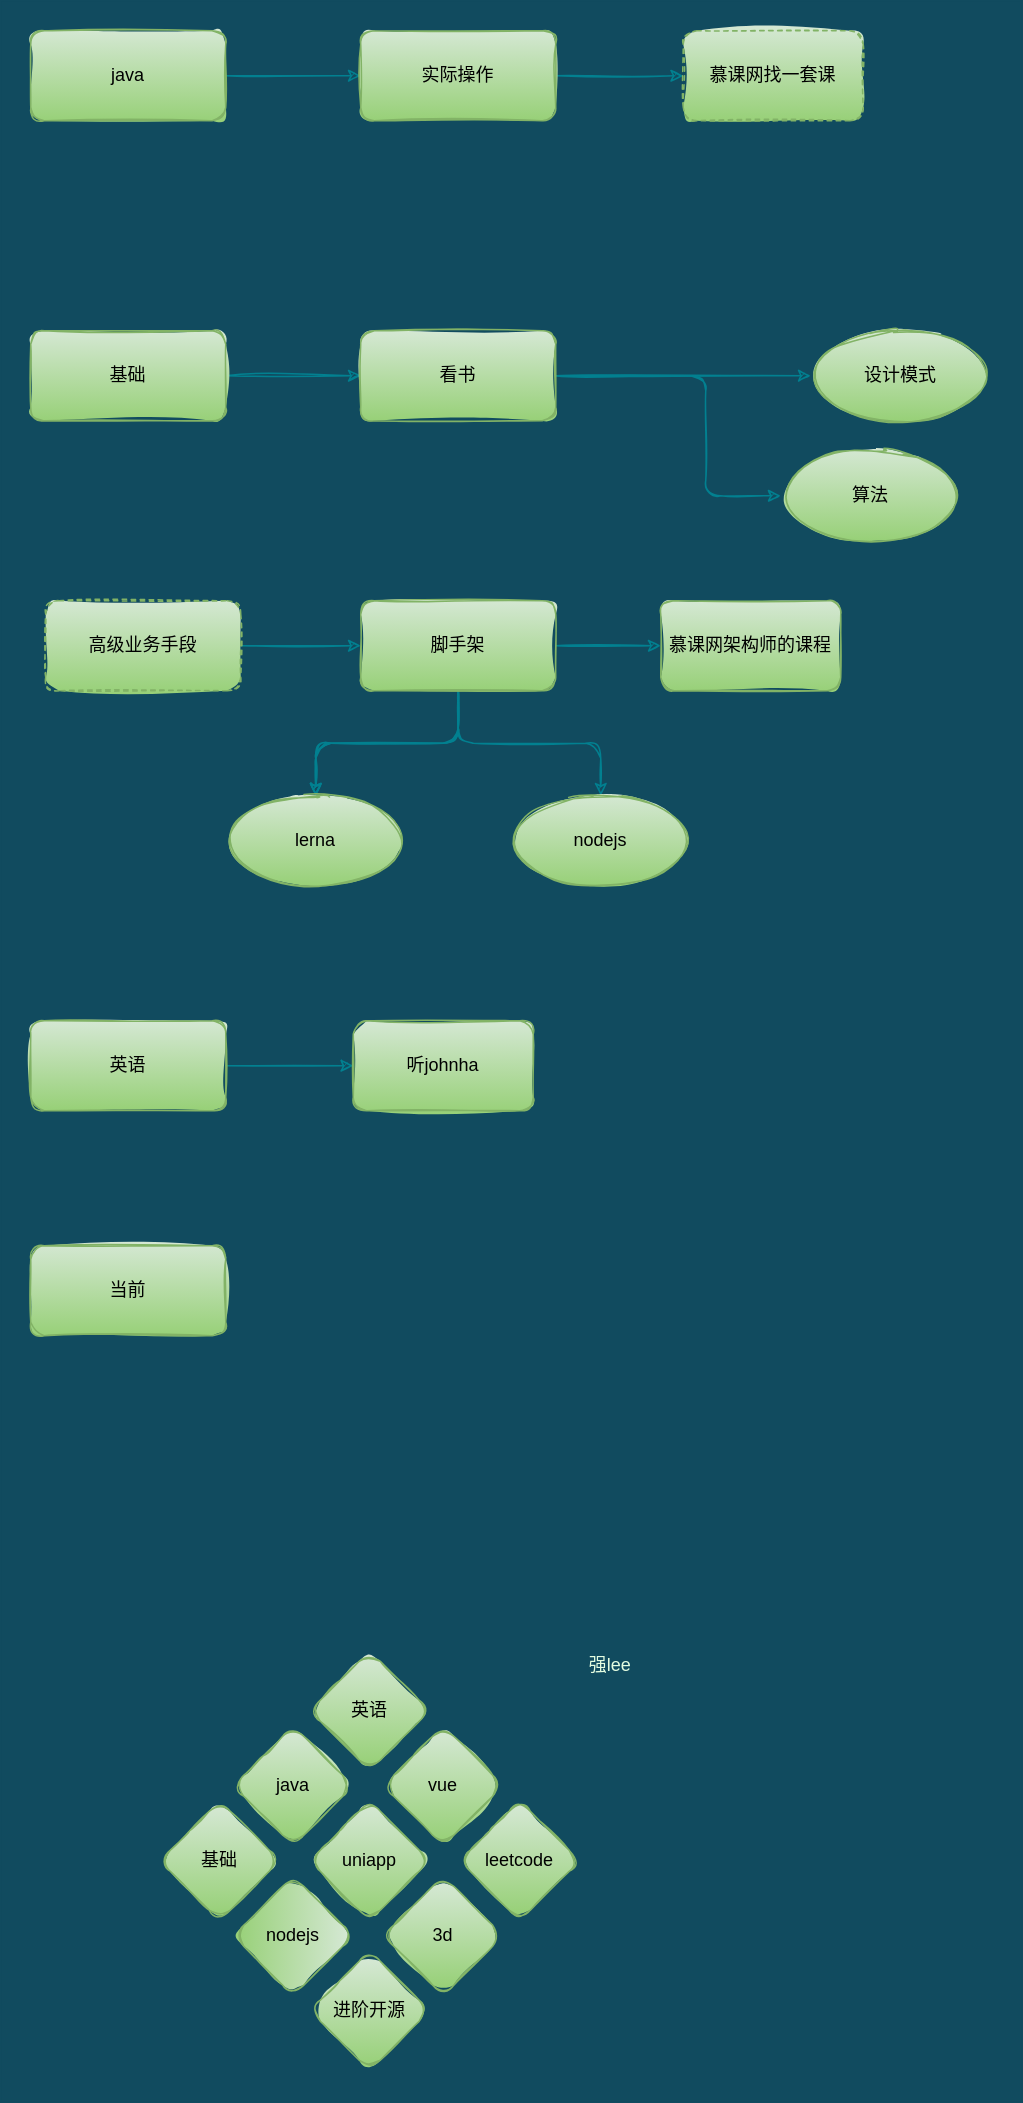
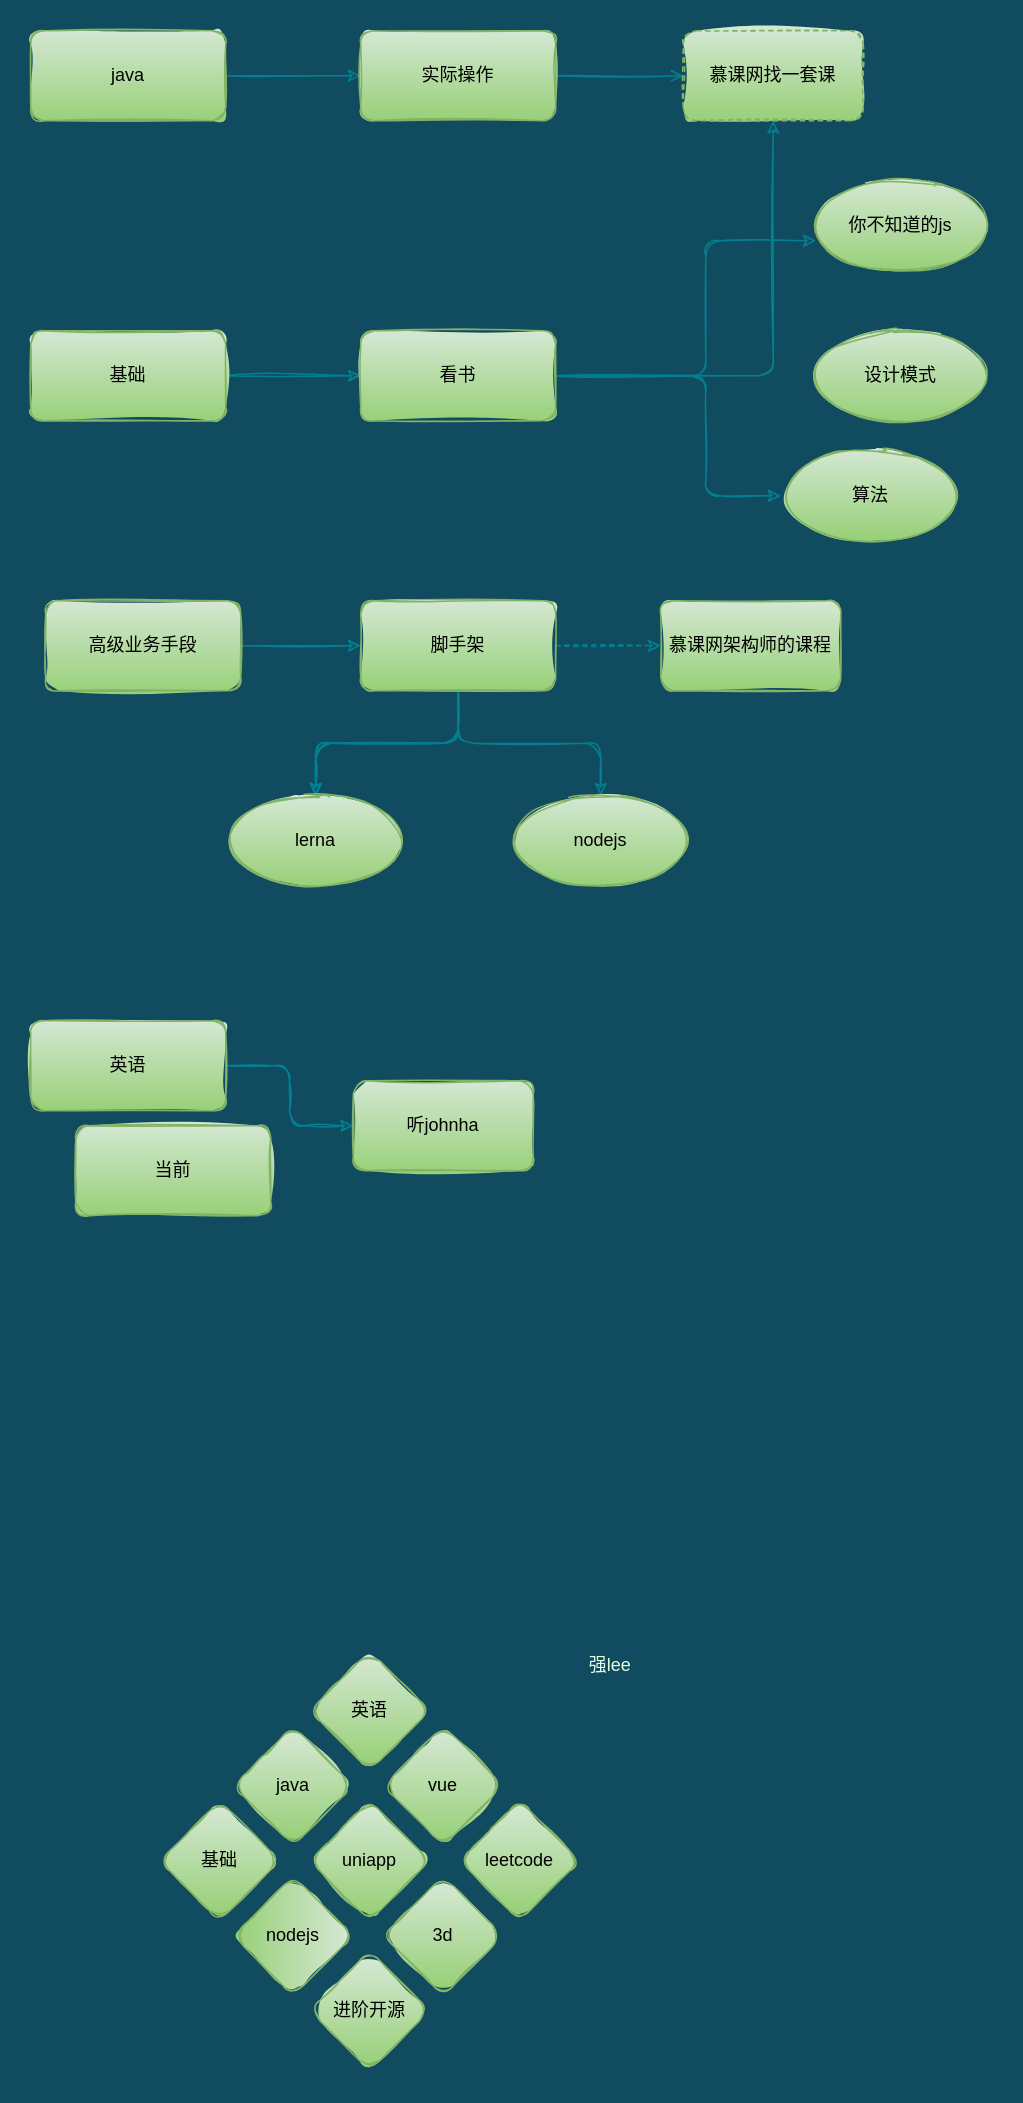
- <mxCell id="24" value="" style="edgeStyle=orthogonalEdgeStyle;curved=0;rounded=1;sketch=1;orthogonalLoop=1;jettySize=auto;html=1;fontColor=#E4FDE1;strokeColor=#028090;fillColor=#F45B69;" edge="1" parent="1" source="25" target="26"><mxGeometry relative="1" as="geometry" /></mxCell>
+ <mxCell id="24" value="" style="edgeStyle=orthogonalEdgeStyle;curved=0;rounded=1;sketch=1;orthogonalLoop=1;jettySize=auto;html=1;fontColor=#E4FDE1;strokeColor=#028090;fillColor=#F45B69;endArrow=open;" edge="1" parent="1" source="25" target="26"><mxGeometry relative="1" as="geometry" /></mxCell>
+ <mxCell id="19" value="你不知道的js" style="ellipse;whiteSpace=wrap;html=1;rounded=1;strokeColor=#82b366;fillColor=#d5e8d4;gradientColor=#97d077;sketch=1;" vertex="1" parent="1"><mxGeometry x="540" y="120" width="120" height="60" as="geometry" /></mxCell>
+ <mxCell id="4" value="" style="edgeStyle=orthogonalEdgeStyle;curved=0;rounded=1;sketch=1;orthogonalLoop=1;jettySize=auto;html=1;fontColor=#E4FDE1;strokeColor=#028090;fillColor=#F45B69;" edge="1" parent="1" source="7" target="19"><mxGeometry relative="1" as="geometry"><Array as="points"><mxPoint x="470" y="250" /><mxPoint x="470" y="160" /></Array></mxGeometry></mxCell>
- <mxCell id="5" value="" style="edgeStyle=orthogonalEdgeStyle;curved=0;rounded=1;sketch=1;orthogonalLoop=1;jettySize=auto;html=1;fontColor=#E4FDE1;strokeColor=#028090;fillColor=#F45B69;" edge="1" parent="1" source="7" target="20"><mxGeometry relative="1" as="geometry" /></mxCell>
+ <mxCell id="5" value="" style="edgeStyle=orthogonalEdgeStyle;curved=0;rounded=1;sketch=1;orthogonalLoop=1;jettySize=auto;html=1;fontColor=#E4FDE1;strokeColor=#028090;fillColor=#F45B69;" edge="1" parent="1" source="7" target="26"><mxGeometry relative="1" as="geometry" /></mxCell>
- <mxCell id="9" value="高级业务手段" style="rounded=1;whiteSpace=wrap;html=1;sketch=1;fillColor=#d5e8d4;strokeColor=#82b366;gradientColor=#97d077;dashed=1;" vertex="1" parent="1"><mxGeometry x="30" y="400" width="130" height="60" as="geometry" /></mxCell>
+ <mxCell id="9" value="高级业务手段" style="rounded=1;whiteSpace=wrap;html=1;sketch=1;fillColor=#d5e8d4;strokeColor=#82b366;gradientColor=#97d077;" vertex="1" parent="1"><mxGeometry x="30" y="400" width="130" height="60" as="geometry" /></mxCell>
- <mxCell id="10" value="" style="edgeStyle=orthogonalEdgeStyle;curved=0;rounded=1;sketch=1;orthogonalLoop=1;jettySize=auto;html=1;fontColor=#E4FDE1;strokeColor=#028090;fillColor=#F45B69;" edge="1" parent="1" source="15" target="16"><mxGeometry relative="1" as="geometry" /></mxCell>
+ <mxCell id="10" value="" style="edgeStyle=orthogonalEdgeStyle;curved=0;rounded=1;sketch=1;orthogonalLoop=1;jettySize=auto;html=1;fontColor=#E4FDE1;strokeColor=#028090;fillColor=#F45B69;dashed=1;" edge="1" parent="1" source="15" target="16"><mxGeometry relative="1" as="geometry" /></mxCell>
- <mxCell id="29" value="听johnha" style="whiteSpace=wrap;html=1;rounded=1;strokeColor=#82b366;fillColor=#d5e8d4;gradientColor=#97d077;sketch=1;" vertex="1" parent="1"><mxGeometry x="235" y="680" width="120" height="60" as="geometry" /></mxCell>
+ <mxCell id="29" value="听johnha" style="whiteSpace=wrap;html=1;rounded=1;strokeColor=#82b366;fillColor=#d5e8d4;gradientColor=#97d077;sketch=1;" vertex="1" parent="1"><mxGeometry x="235" y="720" width="120" height="60" as="geometry" /></mxCell>
- <mxCell id="30" value="当前" style="rounded=1;whiteSpace=wrap;html=1;sketch=1;fillColor=#d5e8d4;strokeColor=#82b366;gradientColor=#97d077;" vertex="1" parent="1"><mxGeometry x="20" y="830" width="130" height="60" as="geometry" /></mxCell>
+ <mxCell id="30" value="当前" style="rounded=1;whiteSpace=wrap;html=1;sketch=1;fillColor=#d5e8d4;strokeColor=#82b366;gradientColor=#97d077;" vertex="1" parent="1"><mxGeometry x="50" y="750" width="130" height="60" as="geometry" /></mxCell>
